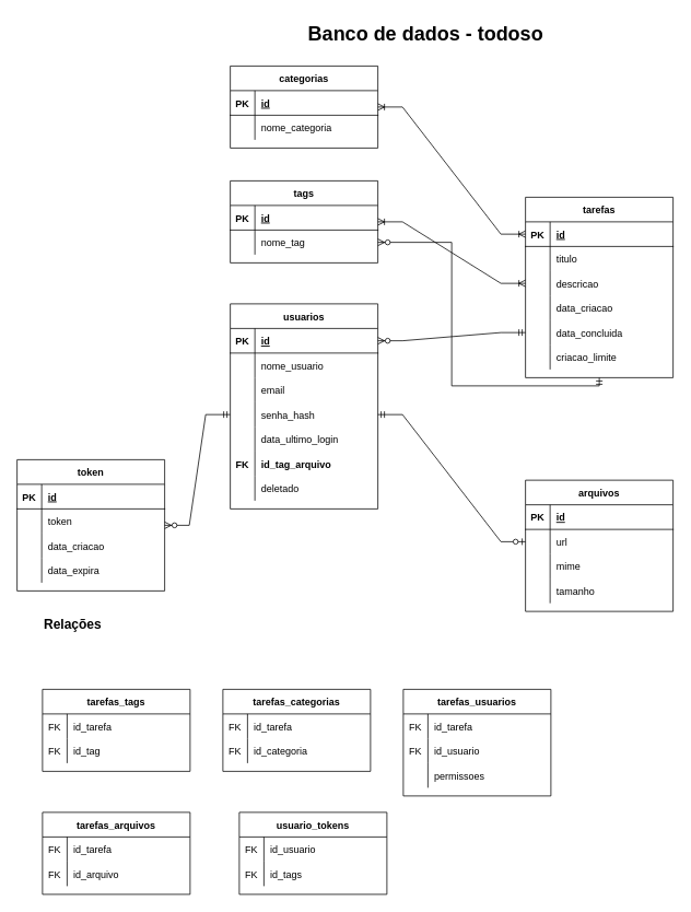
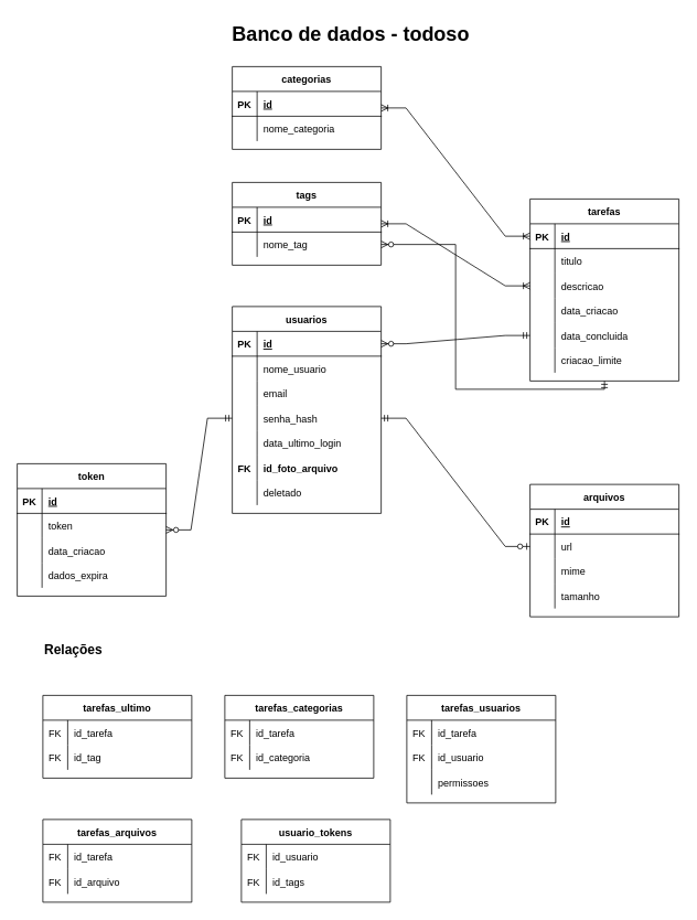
- <mxCell id="126" value="Banco de dados - todoso" style="text;strokeColor=none;fillColor=none;html=1;fontSize=24;fontStyle=1;verticalAlign=middle;align=center;" parent="1" vertex="1"><mxGeometry x="206" y="20" width="624" height="41.6" as="geometry" /></mxCell>
+ <mxCell id="126" value="Banco de dados - todoso" style="text;strokeColor=none;fillColor=none;html=1;fontSize=24;fontStyle=1;verticalAlign=middle;align=center;" parent="1" vertex="1"><mxGeometry x="111" y="20" width="624" height="41.6" as="geometry" /></mxCell>
- <mxCell id="53" value="id_tag_arquivo" style="shape=partialRectangle;connectable=0;fillColor=none;top=0;left=0;bottom=0;right=0;align=left;spacingLeft=6;overflow=hidden;fontStyle=1" parent="51" vertex="1"><mxGeometry x="30" width="150" height="30" as="geometry"><mxRectangle width="150" height="30" as="alternateBounds" /></mxGeometry></mxCell>
+ <mxCell id="53" value="id_foto_arquivo" style="shape=partialRectangle;connectable=0;fillColor=none;top=0;left=0;bottom=0;right=0;align=left;spacingLeft=6;overflow=hidden;fontStyle=1" parent="51" vertex="1"><mxGeometry x="30" width="150" height="30" as="geometry"><mxRectangle width="150" height="30" as="alternateBounds" /></mxGeometry></mxCell>
- <mxCell id="82" value="data_expira" style="shape=partialRectangle;connectable=0;fillColor=none;top=0;left=0;bottom=0;right=0;align=left;spacingLeft=6;overflow=hidden;" parent="80" vertex="1"><mxGeometry x="30" width="150" height="30" as="geometry"><mxRectangle width="150" height="30" as="alternateBounds" /></mxGeometry></mxCell>
+ <mxCell id="82" value="dados_expira" style="shape=partialRectangle;connectable=0;fillColor=none;top=0;left=0;bottom=0;right=0;align=left;spacingLeft=6;overflow=hidden;" parent="80" vertex="1"><mxGeometry x="30" width="150" height="30" as="geometry"><mxRectangle width="150" height="30" as="alternateBounds" /></mxGeometry></mxCell>
- <mxCell id="127" value="&lt;b&gt;&lt;font style=&quot;font-size: 16px;&quot;&gt;Relações&lt;/font&gt;&lt;/b&gt;" style="text;html=1;strokeColor=none;fillColor=none;align=left;verticalAlign=middle;whiteSpace=wrap;rounded=0;" parent="1" vertex="1"><mxGeometry x="51" y="745" width="400" height="30" as="geometry" /></mxCell>
+ <mxCell id="127" value="&lt;b&gt;&lt;font style=&quot;font-size: 16px;&quot;&gt;Relações&lt;/font&gt;&lt;/b&gt;" style="text;html=1;strokeColor=none;fillColor=none;align=left;verticalAlign=middle;whiteSpace=wrap;rounded=0;" parent="1" vertex="1"><mxGeometry x="51" y="770" width="400" height="30" as="geometry" /></mxCell>
- <mxCell id="88" value="tarefas_tags" style="shape=table;startSize=30;container=1;collapsible=1;childLayout=tableLayout;fixedRows=1;rowLines=0;fontStyle=1;align=center;resizeLast=1;" parent="1" vertex="1"><mxGeometry x="51" y="840" width="180" height="100" as="geometry" /></mxCell>
+ <mxCell id="88" value="tarefas_ultimo" style="shape=table;startSize=30;container=1;collapsible=1;childLayout=tableLayout;fixedRows=1;rowLines=0;fontStyle=1;align=center;resizeLast=1;" parent="1" vertex="1"><mxGeometry x="51" y="840" width="180" height="100" as="geometry" /></mxCell>
